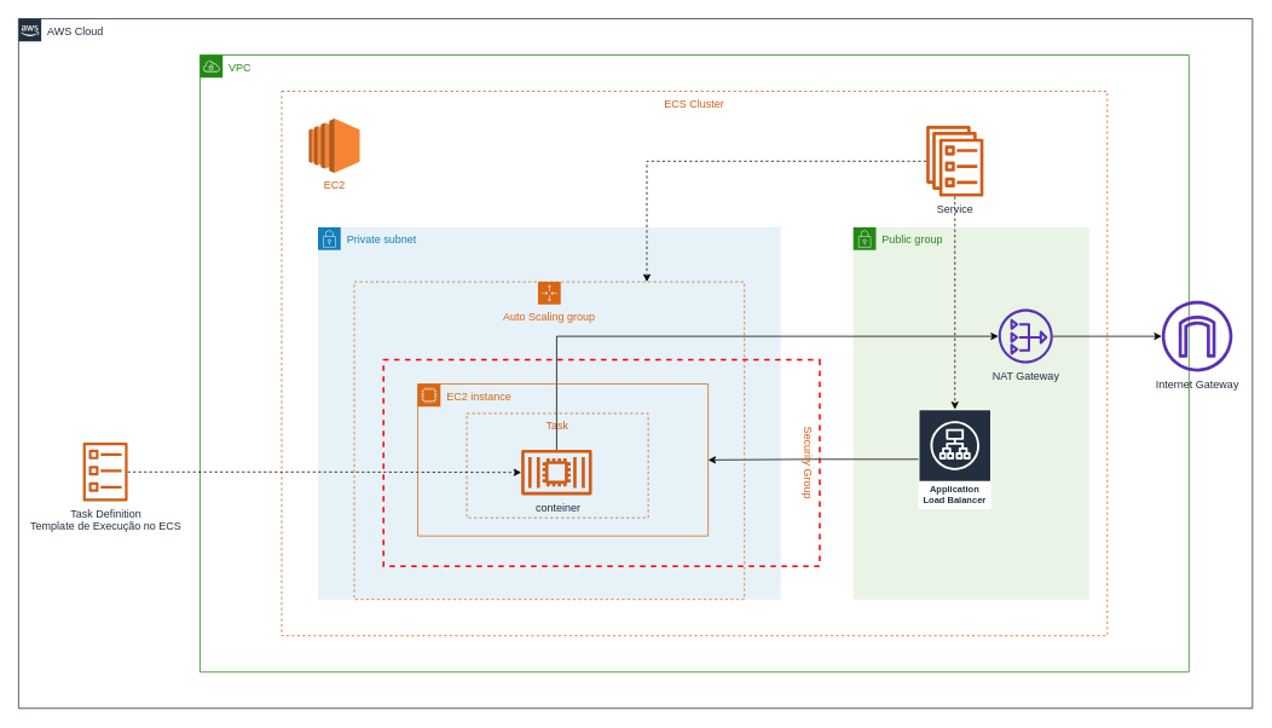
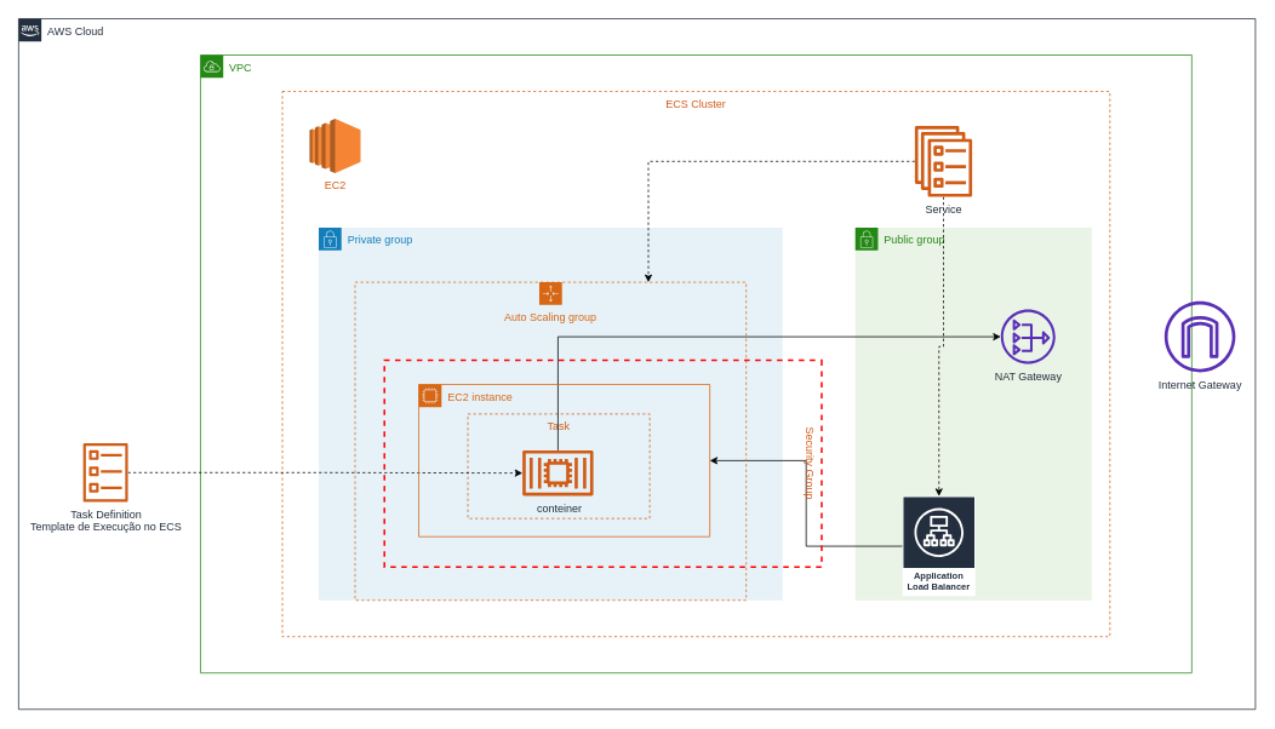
- <mxCell id="18" value="Service" style="outlineConnect=0;fontColor=#232F3E;gradientColor=none;fillColor=#D05C17;strokeColor=none;dashed=0;verticalLabelPosition=bottom;verticalAlign=top;align=center;html=1;fontSize=12;fontStyle=0;aspect=fixed;pointerEvents=1;shape=mxgraph.aws4.ecs_service;" vertex="1" parent="1"><mxGeometry x="1020" y="138" width="64" height="78" as="geometry" /></mxCell>
+ <mxCell id="18" value="Service" style="outlineConnect=0;fontColor=#232F3E;gradientColor=none;fillColor=#D05C17;strokeColor=none;dashed=0;verticalLabelPosition=bottom;verticalAlign=top;align=center;html=1;fontSize=12;fontStyle=0;aspect=fixed;pointerEvents=1;shape=mxgraph.aws4.ecs_service;" vertex="1" parent="1"><mxGeometry x="1005" y="138" width="64" height="78" as="geometry" /></mxCell>
- <mxCell id="6" value="Private subnet" style="points=[[0,0],[0.25,0],[0.5,0],[0.75,0],[1,0],[1,0.25],[1,0.5],[1,0.75],[1,1],[0.75,1],[0.5,1],[0.25,1],[0,1],[0,0.75],[0,0.5],[0,0.25]];outlineConnect=0;gradientColor=none;html=1;whiteSpace=wrap;fontSize=12;fontStyle=0;shape=mxgraph.aws4.group;grIcon=mxgraph.aws4.group_security_group;grStroke=0;strokeColor=#147EBA;fillColor=#E6F2F8;verticalAlign=top;align=left;spacingLeft=30;fontColor=#147EBA;dashed=0;" vertex="1" parent="1"><mxGeometry x="350" y="250" width="510" height="410" as="geometry" /></mxCell>
+ <mxCell id="6" value="Private group" style="points=[[0,0],[0.25,0],[0.5,0],[0.75,0],[1,0],[1,0.25],[1,0.5],[1,0.75],[1,1],[0.75,1],[0.5,1],[0.25,1],[0,1],[0,0.75],[0,0.5],[0,0.25]];outlineConnect=0;gradientColor=none;html=1;whiteSpace=wrap;fontSize=12;fontStyle=0;shape=mxgraph.aws4.group;grIcon=mxgraph.aws4.group_security_group;grStroke=0;strokeColor=#147EBA;fillColor=#E6F2F8;verticalAlign=top;align=left;spacingLeft=30;fontColor=#147EBA;dashed=0;" vertex="1" parent="1"><mxGeometry x="350" y="250" width="510" height="410" as="geometry" /></mxCell>
- <mxCell id="22" style="edgeStyle=orthogonalEdgeStyle;rounded=0;orthogonalLoop=1;jettySize=auto;html=1;fontColor=#D05C17;" edge="1" parent="1" source="23" target="21"><mxGeometry relative="1" as="geometry" /></mxCell>
- <mxCell id="13" value="Application Load Balancer" style="outlineConnect=0;fontColor=#232F3E;gradientColor=none;strokeColor=#ffffff;fillColor=#232F3E;dashed=0;verticalLabelPosition=middle;verticalAlign=bottom;align=center;html=1;whiteSpace=wrap;fontSize=10;fontStyle=1;spacing=3;shape=mxgraph.aws4.productIcon;prIcon=mxgraph.aws4.application_load_balancer;" vertex="1" parent="1"><mxGeometry x="1012" y="450.47" width="80" height="110" as="geometry" /></mxCell>
+ <mxCell id="13" value="Application Load Balancer" style="outlineConnect=0;fontColor=#232F3E;gradientColor=none;strokeColor=#ffffff;fillColor=#232F3E;dashed=0;verticalLabelPosition=middle;verticalAlign=bottom;align=center;html=1;whiteSpace=wrap;fontSize=10;fontStyle=1;spacing=3;shape=mxgraph.aws4.productIcon;prIcon=mxgraph.aws4.application_load_balancer;" vertex="1" parent="1"><mxGeometry x="992" y="545.47" width="80" height="110" as="geometry" /></mxCell>
